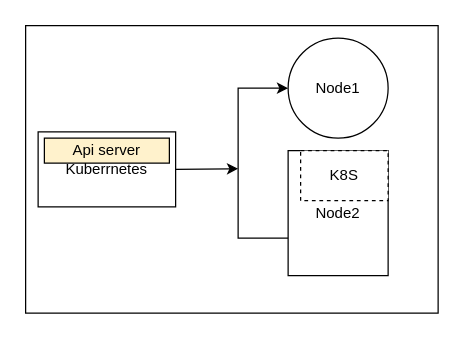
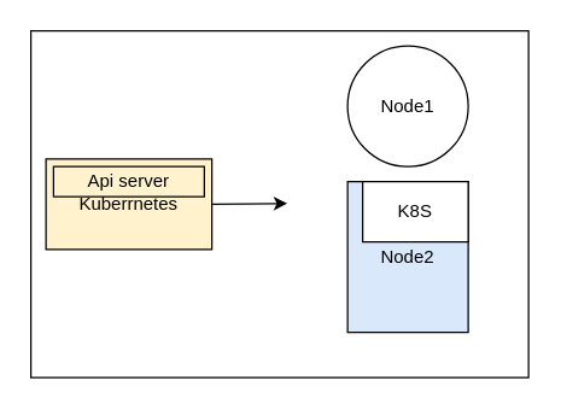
- <mxCell id="3" style="edgeStyle=orthogonalEdgeStyle;rounded=0;orthogonalLoop=1;jettySize=auto;html=1;exitX=0.033;exitY=0.633;exitDx=0;exitDy=0;entryX=0;entryY=0.5;entryDx=0;entryDy=0;exitPerimeter=0;" parent="1" source="7" target="6" edge="1"><mxGeometry relative="1" as="geometry"><mxPoint x="190" y="70" as="targetPoint" /><Array as="points"><mxPoint x="233" y="190" /><mxPoint x="190" y="190" /><mxPoint x="190" y="70" /></Array></mxGeometry></mxCell>
- <mxCell id="4" value="Kuberrnetes" style="rounded=0;whiteSpace=wrap;html=1;" parent="1" vertex="1"><mxGeometry x="30" y="105" width="110" height="60" as="geometry" /></mxCell>
+ <mxCell id="4" value="Kuberrnetes" style="rounded=0;whiteSpace=wrap;html=1;fillColor=#fff2cc;" parent="1" vertex="1"><mxGeometry x="30" y="105" width="110" height="60" as="geometry" /></mxCell>
- <mxCell id="9" value="K8S" style="rounded=0;whiteSpace=wrap;html=1;dashed=1;" parent="1" vertex="1"><mxGeometry x="240" y="120" width="70" height="40" as="geometry" /></mxCell>
+ <mxCell id="9" value="K8S" style="rounded=0;whiteSpace=wrap;html=1;" parent="1" vertex="1"><mxGeometry x="240" y="120" width="70" height="40" as="geometry" /></mxCell>
- <mxCell id="7" value="Node2" style="whiteSpace=wrap;html=1;" parent="1" vertex="1"><mxGeometry x="230" y="120" width="80" height="100" as="geometry" /></mxCell>
+ <mxCell id="7" value="Node2" style="whiteSpace=wrap;html=1;fillColor=#dae8fc;" parent="1" vertex="1"><mxGeometry x="230" y="120" width="80" height="100" as="geometry" /></mxCell>
